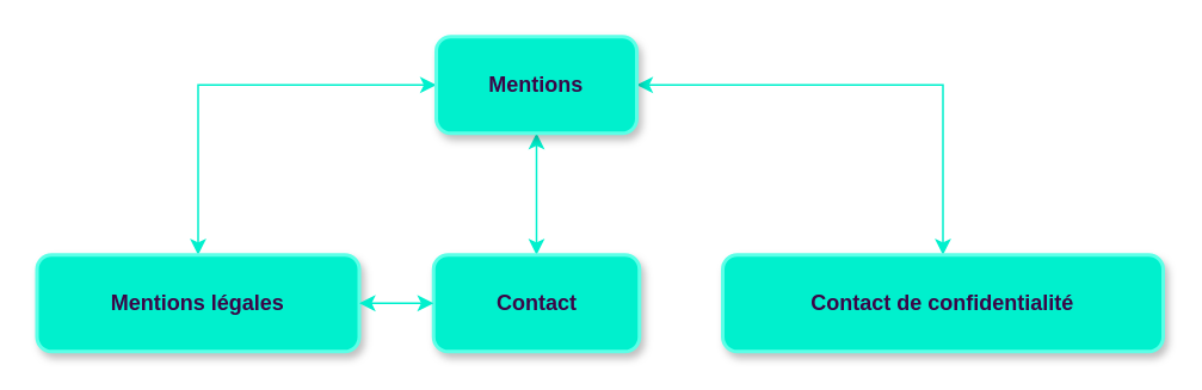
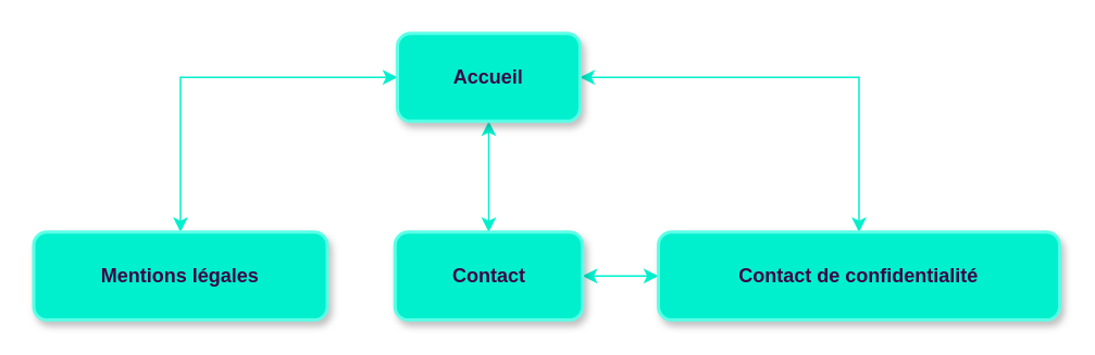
- <mxCell id="5" value="Mentions" style="whiteSpace=wrap;strokeWidth=2;fillColor=#00F0CD;fontColor=#3B0647;fontStyle=1;strokeColor=#5CFFE7;rounded=1;shadow=1;glass=0;" parent="1" vertex="1"><mxGeometry x="243" y="20" width="112" height="54" as="geometry" /></mxCell>
+ <mxCell id="5" value="Accueil" style="whiteSpace=wrap;strokeWidth=2;fillColor=#00F0CD;fontColor=#3B0647;fontStyle=1;strokeColor=#5CFFE7;rounded=1;shadow=1;glass=0;" parent="1" vertex="1"><mxGeometry x="243" y="20" width="112" height="54" as="geometry" /></mxCell>
- <mxCell id="10" value="" style="endArrow=classic;startArrow=classic;html=1;rounded=0;strokeColor=#00F0CD;" parent="1" source="7" target="8" edge="1"><mxGeometry width="50" height="50" relative="1" as="geometry"><mxPoint x="390" y="450" as="sourcePoint" /><mxPoint x="440" y="400" as="targetPoint" /></mxGeometry></mxCell>
+ <mxCell id="6" style="edgeStyle=orthogonalEdgeStyle;rounded=0;orthogonalLoop=1;jettySize=auto;html=1;startArrow=classic;startFill=1;strokeColor=#00F0CD;" parent="1" source="7" target="9" edge="1"><mxGeometry relative="1" as="geometry" /></mxCell>
